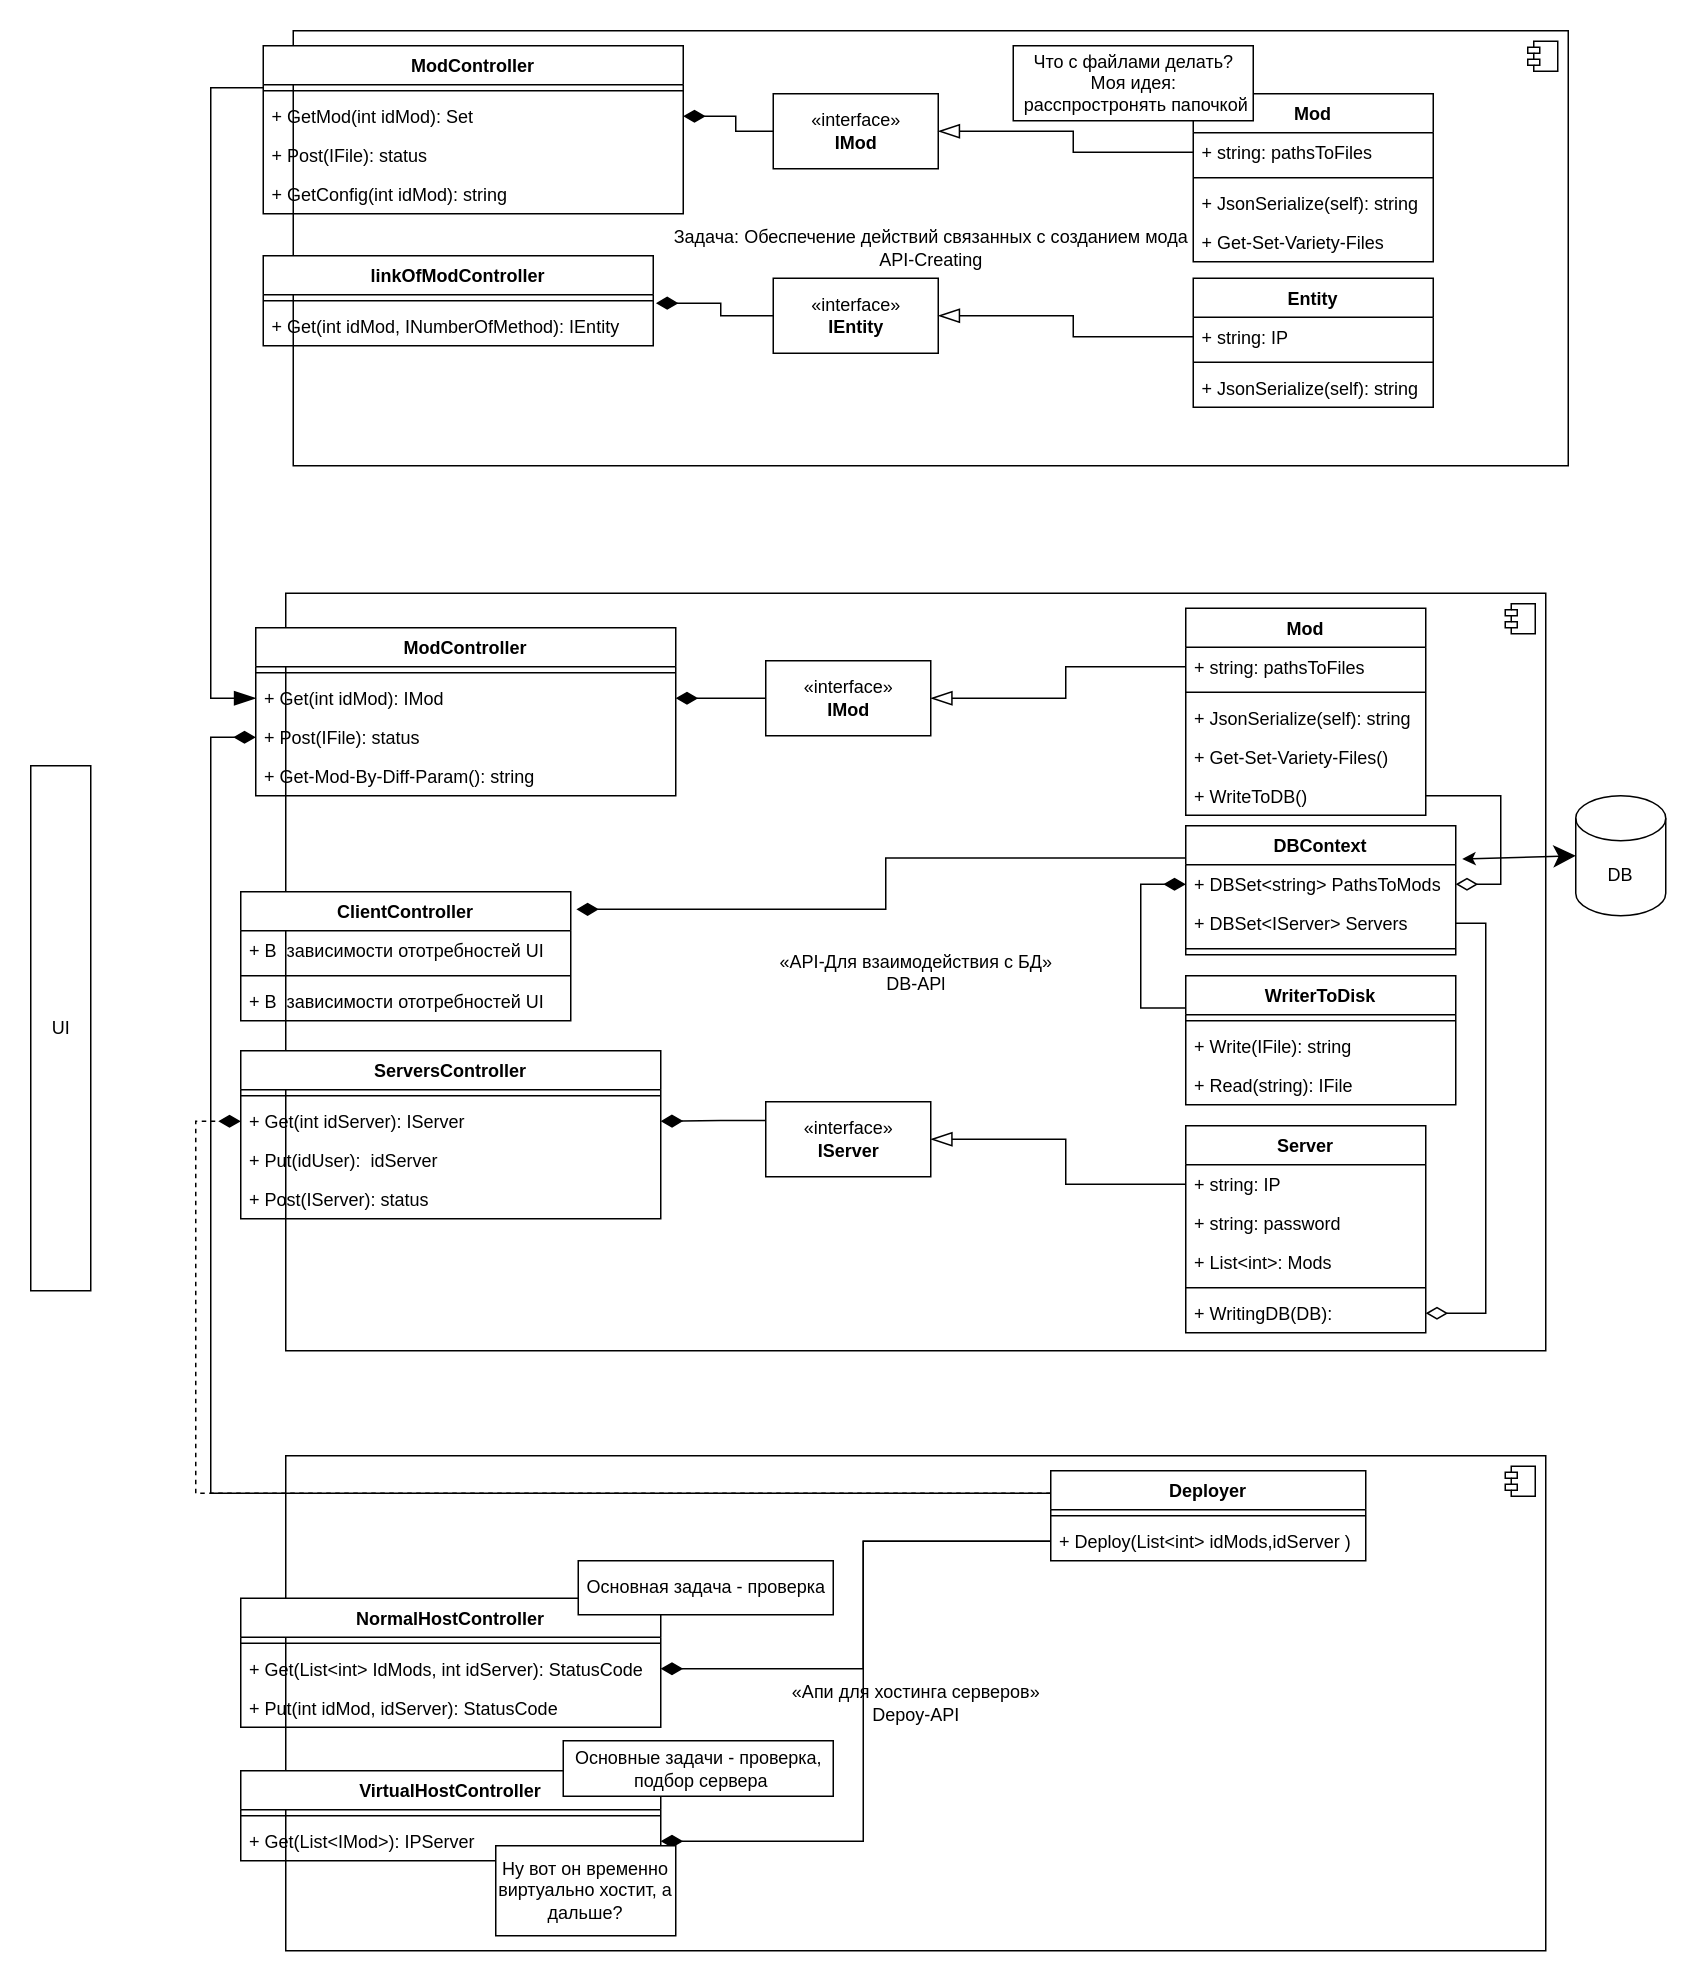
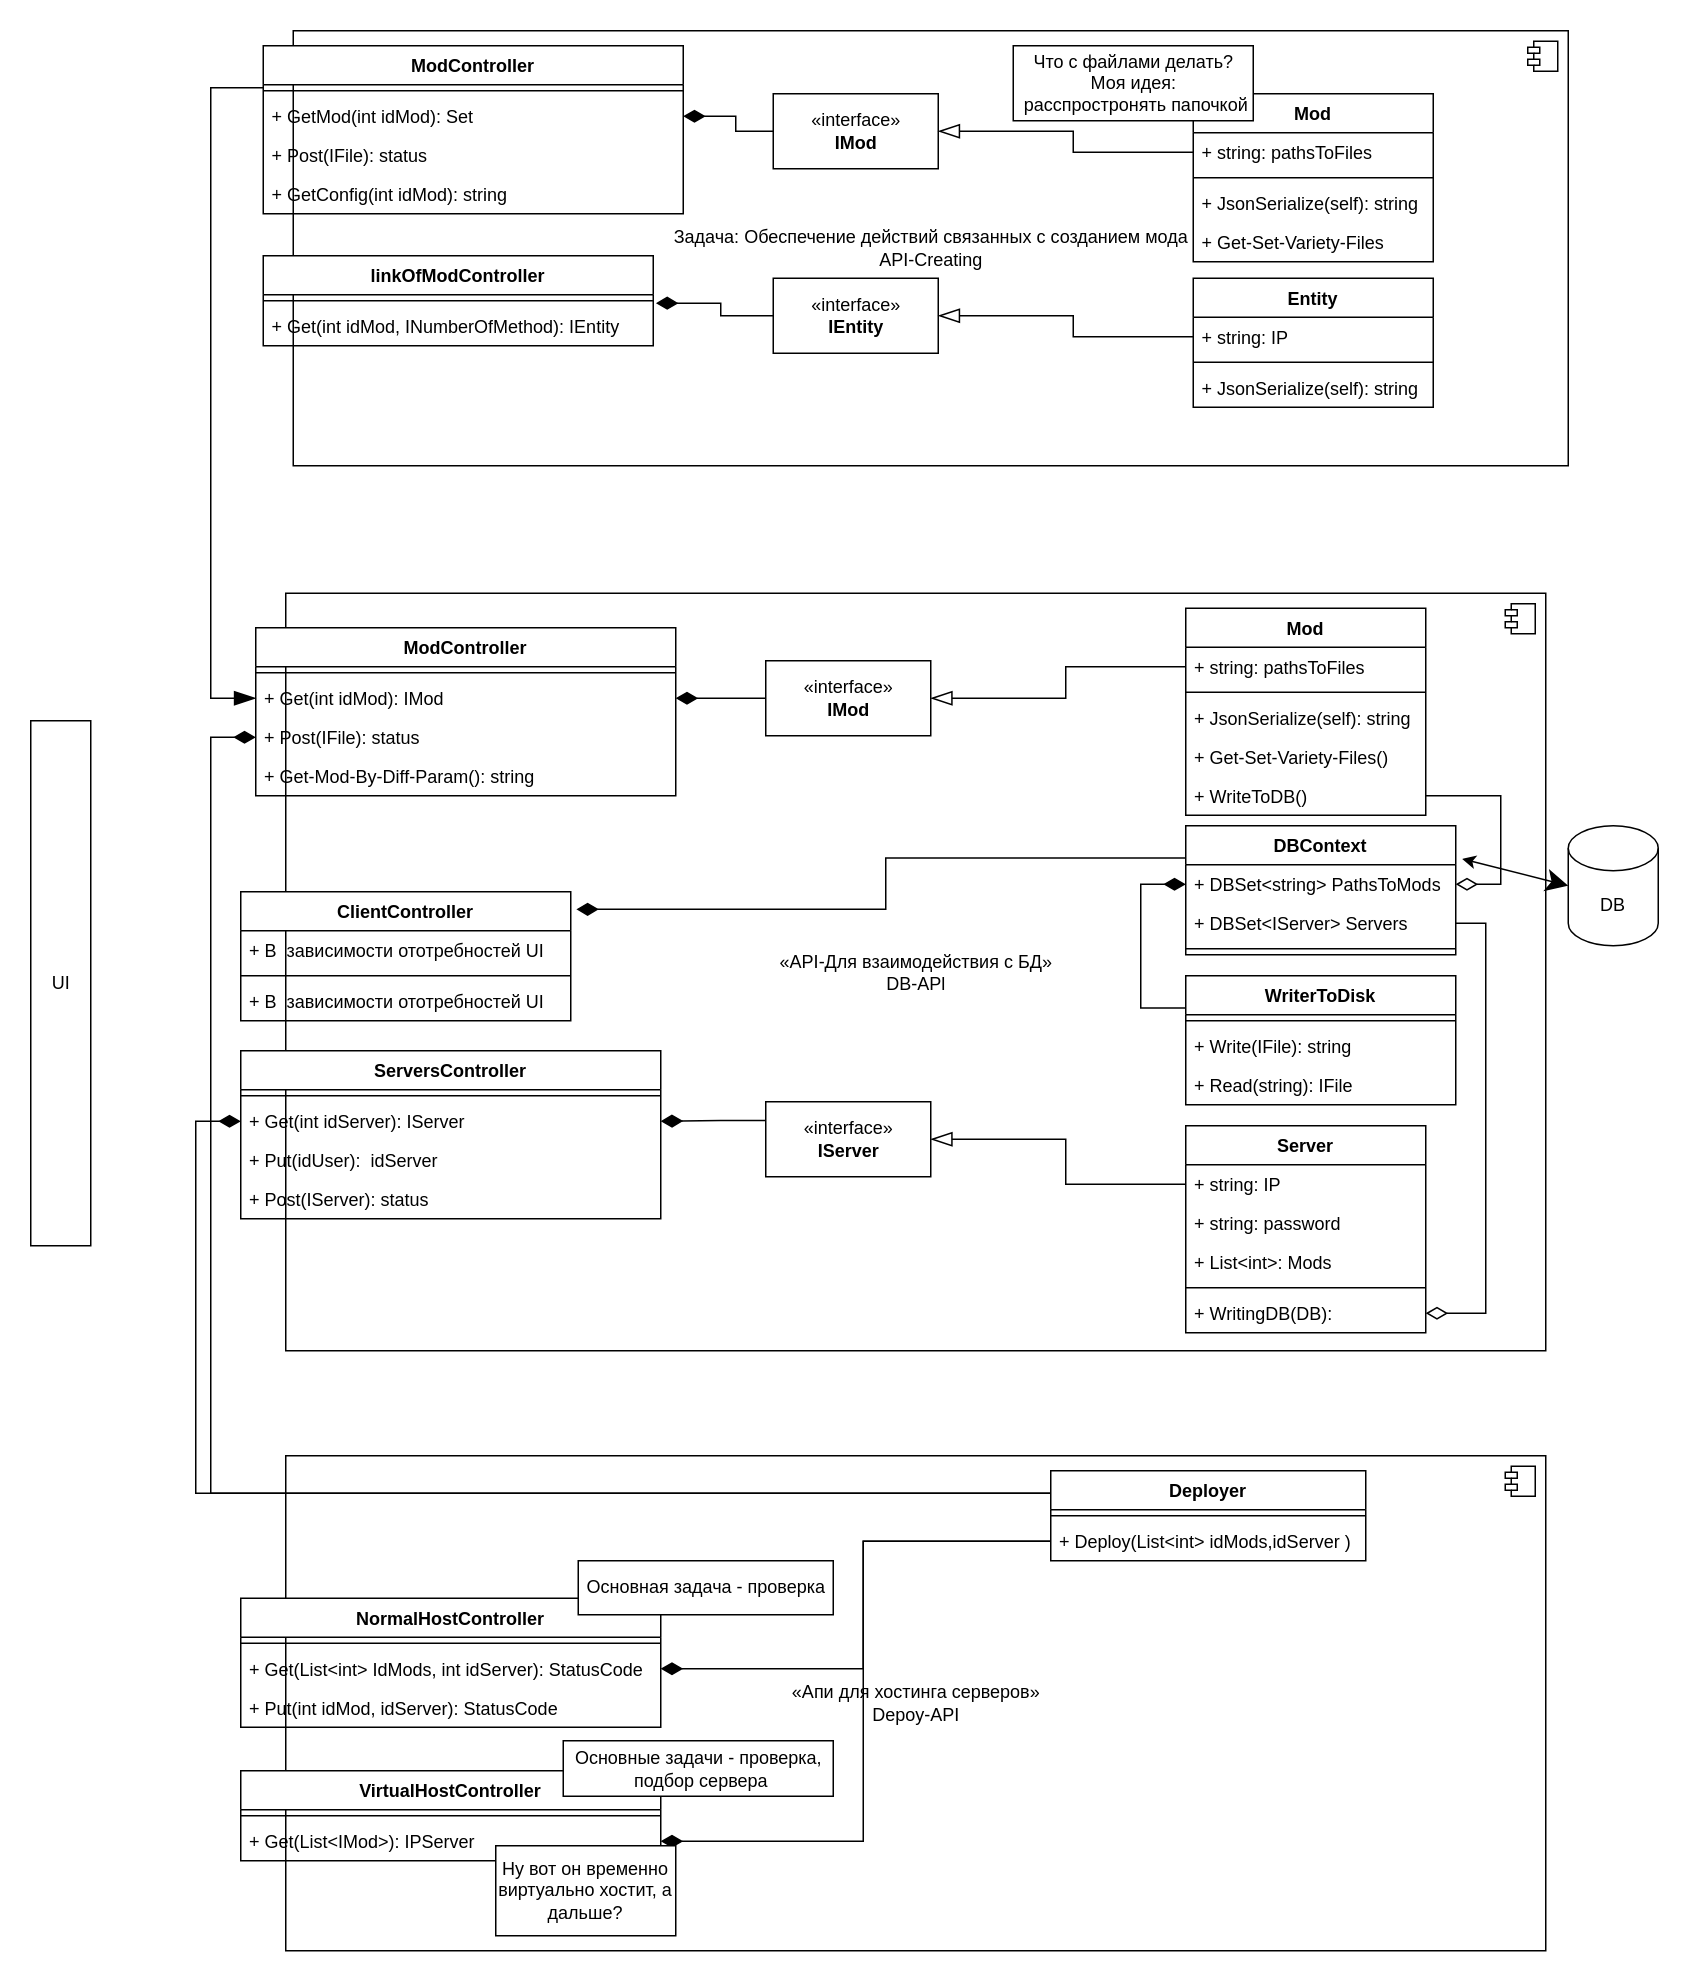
- <mxCell id="32" value="DB" style="shape=cylinder3;whiteSpace=wrap;html=1;boundedLbl=1;backgroundOutline=1;size=15;" parent="1" vertex="1"><mxGeometry x="1050" y="530" width="60" height="80" as="geometry" /></mxCell>
+ <mxCell id="32" value="DB" style="shape=cylinder3;whiteSpace=wrap;html=1;boundedLbl=1;backgroundOutline=1;size=15;" parent="1" vertex="1"><mxGeometry x="1045" y="550" width="60" height="80" as="geometry" /></mxCell>
- <mxCell id="13" value="UI" style="html=1;" parent="1" vertex="1"><mxGeometry x="20" y="510" width="40" height="350" as="geometry" /></mxCell>
+ <mxCell id="13" value="UI" style="html=1;" parent="1" vertex="1"><mxGeometry y="480" width="40" height="350" as="geometry" x="20" /></mxCell>
- <mxCell id="88" style="edgeStyle=orthogonalEdgeStyle;rounded=0;orthogonalLoop=1;jettySize=auto;html=1;exitX=0;exitY=0.25;exitDx=0;exitDy=0;shadow=0;strokeColor=default;strokeWidth=1;startArrow=none;startFill=0;endArrow=diamondThin;endFill=1;endSize=12;entryX=0;entryY=0.5;entryDx=0;entryDy=0;dashed=1;" parent="1" source="89" target="69" edge="1"><mxGeometry relative="1" as="geometry"><mxPoint x="100" y="731.531" as="targetPoint" /></mxGeometry></mxCell>
+ <mxCell id="88" style="edgeStyle=orthogonalEdgeStyle;rounded=0;orthogonalLoop=1;jettySize=auto;html=1;exitX=0;exitY=0.25;exitDx=0;exitDy=0;shadow=0;strokeColor=default;strokeWidth=1;startArrow=none;startFill=0;endArrow=diamondThin;endFill=1;endSize=12;entryX=0;entryY=0.5;entryDx=0;entryDy=0;" parent="1" source="89" target="69" edge="1"><mxGeometry relative="1" as="geometry"><mxPoint x="100" y="731.531" as="targetPoint" /></mxGeometry></mxCell>
